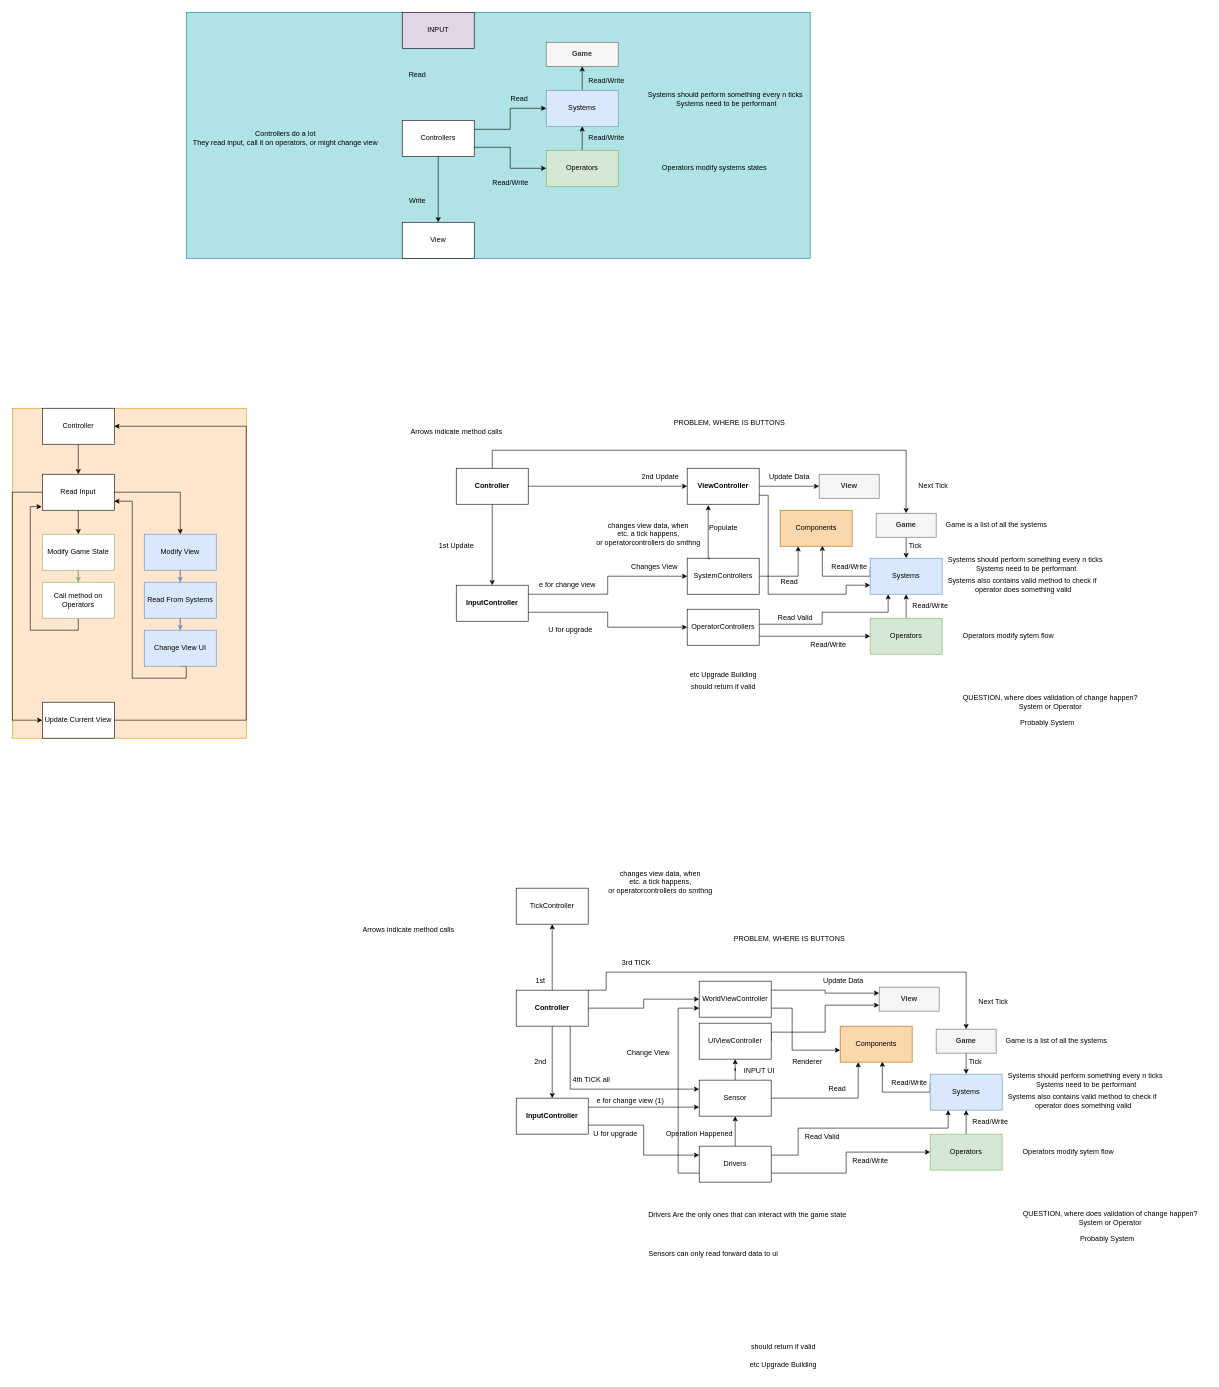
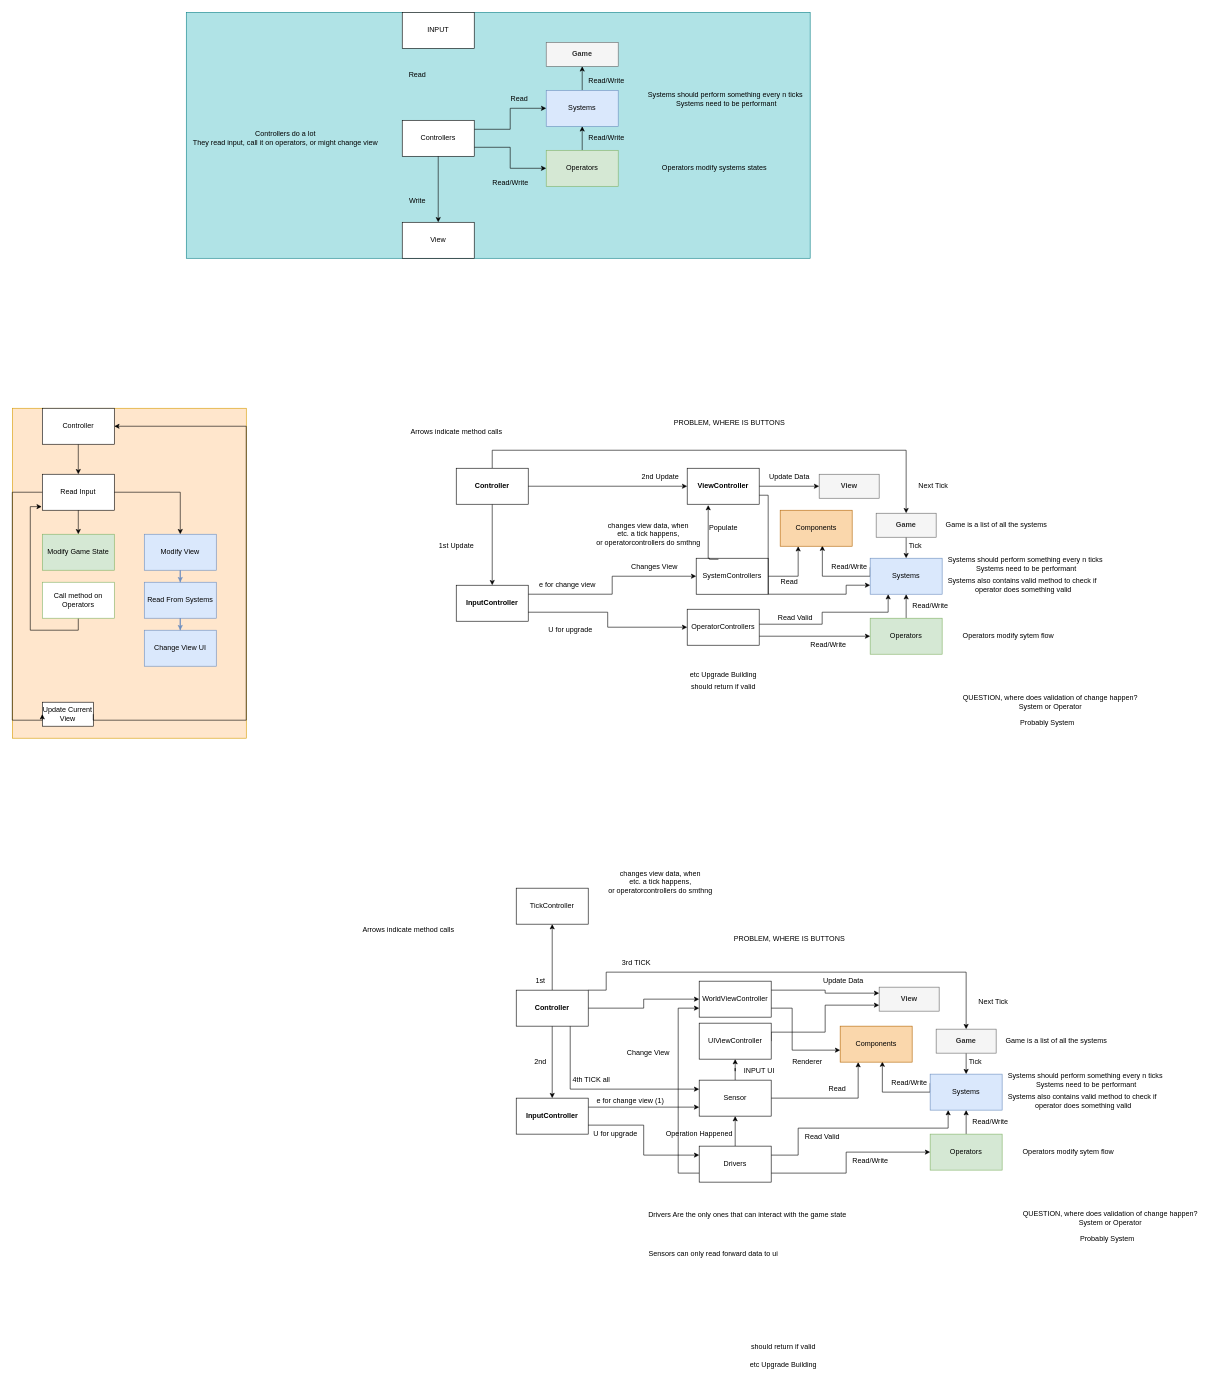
- <mxCell id="13" value="INPUT" style="rounded=0;whiteSpace=wrap;html=1;fillColor=#e1d5e7;" parent="2" vertex="1"><mxGeometry x="360" width="120" height="60" as="geometry" /></mxCell>
+ <mxCell id="13" value="INPUT" style="rounded=0;whiteSpace=wrap;html=1;" parent="2" vertex="1"><mxGeometry x="360" width="120" height="60" as="geometry" /></mxCell>
- <mxCell id="25" value="Modify Game State" style="rounded=0;whiteSpace=wrap;html=1;fillColor=#ffffff;strokeColor=#82b366;" parent="23" vertex="1"><mxGeometry x="50" y="210" width="120" height="60" as="geometry" /></mxCell>
+ <mxCell id="25" value="Modify Game State" style="rounded=0;whiteSpace=wrap;html=1;fillColor=#d5e8d4;strokeColor=#82b366;" parent="23" vertex="1"><mxGeometry x="50" y="210" width="120" height="60" as="geometry" /></mxCell>
- <mxCell id="48" value="SystemControllers" style="rounded=0;whiteSpace=wrap;html=1;" parent="1" vertex="1"><mxGeometry x="1145" y="930" width="120" height="60" as="geometry" /></mxCell>
+ <mxCell id="48" value="SystemControllers" style="rounded=0;whiteSpace=wrap;html=1;" parent="1" vertex="1"><mxGeometry x="1160" y="930" width="120" height="60" as="geometry" /></mxCell>
- <mxCell id="36" value="" style="edgeStyle=orthogonalEdgeStyle;rounded=0;orthogonalLoop=1;jettySize=auto;html=1;fillColor=#d5e8d4;strokeColor=#82b366;" parent="23" source="25" target="35" edge="1"><mxGeometry relative="1" as="geometry" /></mxCell>
- <mxCell id="31" style="edgeStyle=orthogonalEdgeStyle;rounded=0;orthogonalLoop=1;jettySize=auto;html=1;exitX=0.5;exitY=1;exitDx=0;exitDy=0;entryX=1;entryY=0.75;entryDx=0;entryDy=0;" parent="23" source="32" target="24" edge="1"><mxGeometry relative="1" as="geometry"><Array as="points"><mxPoint x="290" y="450" /><mxPoint x="200" y="450" /><mxPoint x="200" y="155" /></Array></mxGeometry></mxCell>
- <mxCell id="37" value="Update Current View" style="whiteSpace=wrap;html=1;" parent="23" vertex="1"><mxGeometry x="50" y="490" width="120" height="60" as="geometry" /></mxCell>
+ <mxCell id="37" value="Update Current View" style="whiteSpace=wrap;html=1;" parent="23" vertex="1"><mxGeometry x="50" y="490" width="85" height="40" as="geometry" /></mxCell>
